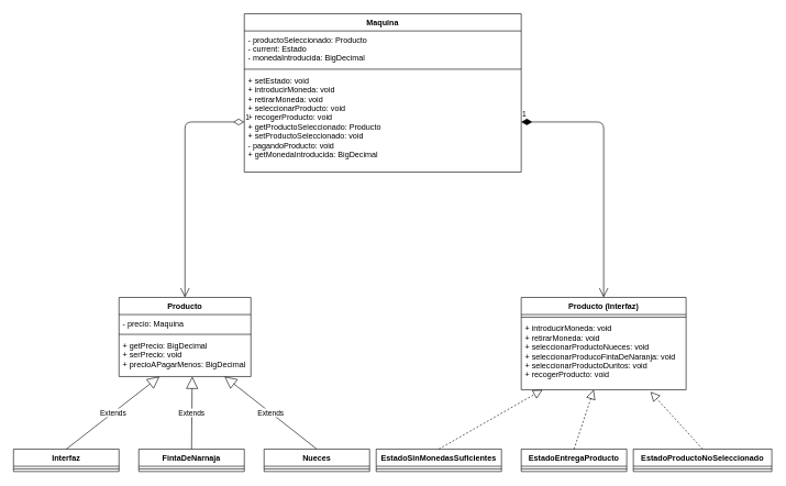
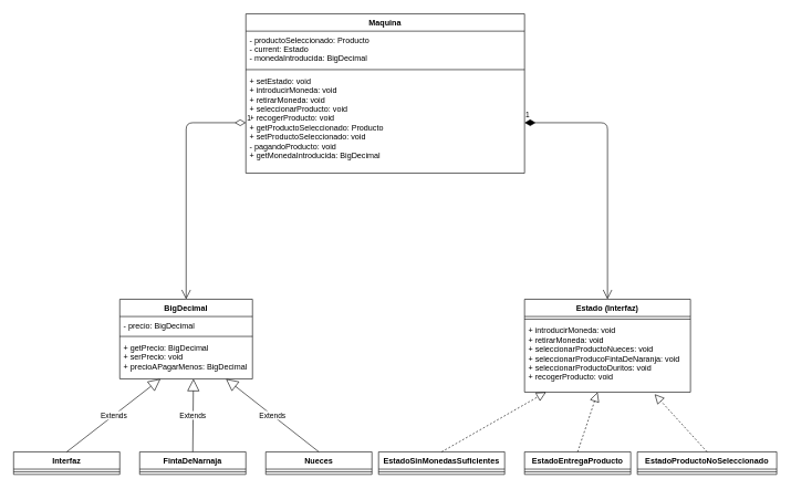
- <mxCell id="2" value="Producto" style="swimlane;fontStyle=1;align=center;verticalAlign=top;childLayout=stackLayout;horizontal=1;startSize=26;horizontalStack=0;resizeParent=1;resizeParentMax=0;resizeLast=0;collapsible=1;marginBottom=0;" vertex="1" parent="1"><mxGeometry x="180" y="450" width="200" height="120" as="geometry" /></mxCell>
+ <mxCell id="2" value="BigDecimal" style="swimlane;fontStyle=1;align=center;verticalAlign=top;childLayout=stackLayout;horizontal=1;startSize=26;horizontalStack=0;resizeParent=1;resizeParentMax=0;resizeLast=0;collapsible=1;marginBottom=0;" vertex="1" parent="1"><mxGeometry x="180" y="450" width="200" height="120" as="geometry" /></mxCell>
- <mxCell id="15" value="Producto (Interfaz)" style="swimlane;fontStyle=1;align=center;verticalAlign=top;childLayout=stackLayout;horizontal=1;startSize=26;horizontalStack=0;resizeParent=1;resizeParentMax=0;resizeLast=0;collapsible=1;marginBottom=0;" vertex="1" parent="1"><mxGeometry x="790" y="450" width="250" height="140" as="geometry" /></mxCell>
+ <mxCell id="15" value="Estado (Interfaz)" style="swimlane;fontStyle=1;align=center;verticalAlign=top;childLayout=stackLayout;horizontal=1;startSize=26;horizontalStack=0;resizeParent=1;resizeParentMax=0;resizeLast=0;collapsible=1;marginBottom=0;" vertex="1" parent="1"><mxGeometry x="790" y="450" width="250" height="140" as="geometry" /></mxCell>
- <mxCell id="3" value="- precio: Maquina" style="text;strokeColor=none;fillColor=none;align=left;verticalAlign=top;spacingLeft=4;spacingRight=4;overflow=hidden;rotatable=0;points=[[0,0.5],[1,0.5]];portConstraint=eastwest;" vertex="1" parent="2"><mxGeometry y="26" width="200" height="26" as="geometry" /></mxCell>
+ <mxCell id="3" value="- precio: BigDecimal" style="text;strokeColor=none;fillColor=none;align=left;verticalAlign=top;spacingLeft=4;spacingRight=4;overflow=hidden;rotatable=0;points=[[0,0.5],[1,0.5]];portConstraint=eastwest;" vertex="1" parent="2"><mxGeometry y="26" width="200" height="26" as="geometry" /></mxCell>
